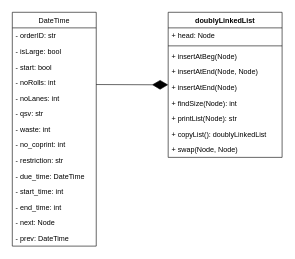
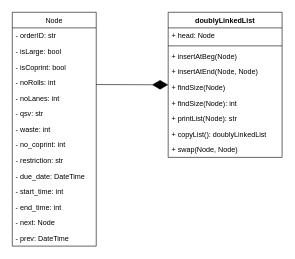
- <mxCell id="2" value="DateTime" style="swimlane;fontStyle=0;childLayout=stackLayout;horizontal=1;startSize=26;fillColor=none;horizontalStack=0;resizeParent=1;resizeParentMax=0;resizeLast=0;collapsible=1;marginBottom=0;" vertex="1" parent="1"><mxGeometry x="20" y="20" width="140" height="390" as="geometry" /></mxCell>
+ <mxCell id="2" value="Node" style="swimlane;fontStyle=0;childLayout=stackLayout;horizontal=1;startSize=26;fillColor=none;horizontalStack=0;resizeParent=1;resizeParentMax=0;resizeLast=0;collapsible=1;marginBottom=0;" vertex="1" parent="1"><mxGeometry x="20" y="20" width="140" height="390" as="geometry" /></mxCell>
- <mxCell id="5" value="- start: bool" style="text;strokeColor=none;fillColor=none;align=left;verticalAlign=top;spacingLeft=4;spacingRight=4;overflow=hidden;rotatable=0;points=[[0,0.5],[1,0.5]];portConstraint=eastwest;" vertex="1" parent="2"><mxGeometry y="78" width="140" height="26" as="geometry" /></mxCell>
+ <mxCell id="5" value="- isCoprint: bool" style="text;strokeColor=none;fillColor=none;align=left;verticalAlign=top;spacingLeft=4;spacingRight=4;overflow=hidden;rotatable=0;points=[[0,0.5],[1,0.5]];portConstraint=eastwest;" vertex="1" parent="2"><mxGeometry y="78" width="140" height="26" as="geometry" /></mxCell>
- <mxCell id="22" value="+ insertAtEnd(Node)" style="text;strokeColor=none;fillColor=none;align=left;verticalAlign=top;spacingLeft=4;spacingRight=4;overflow=hidden;rotatable=0;points=[[0,0.5],[1,0.5]];portConstraint=eastwest;" vertex="1" parent="17"><mxGeometry y="112" width="190" height="26" as="geometry" /></mxCell>
+ <mxCell id="22" value="+ findSize(Node)" style="text;strokeColor=none;fillColor=none;align=left;verticalAlign=top;spacingLeft=4;spacingRight=4;overflow=hidden;rotatable=0;points=[[0,0.5],[1,0.5]];portConstraint=eastwest;" vertex="1" parent="17"><mxGeometry y="112" width="190" height="26" as="geometry" /></mxCell>
- <mxCell id="12" value="- due_time: DateTime" style="text;strokeColor=none;fillColor=none;align=left;verticalAlign=top;spacingLeft=4;spacingRight=4;overflow=hidden;rotatable=0;points=[[0,0.5],[1,0.5]];portConstraint=eastwest;" vertex="1" parent="2"><mxGeometry y="260" width="140" height="26" as="geometry" /></mxCell>
+ <mxCell id="12" value="- due_date: DateTime" style="text;strokeColor=none;fillColor=none;align=left;verticalAlign=top;spacingLeft=4;spacingRight=4;overflow=hidden;rotatable=0;points=[[0,0.5],[1,0.5]];portConstraint=eastwest;" vertex="1" parent="2"><mxGeometry y="260" width="140" height="26" as="geometry" /></mxCell>
